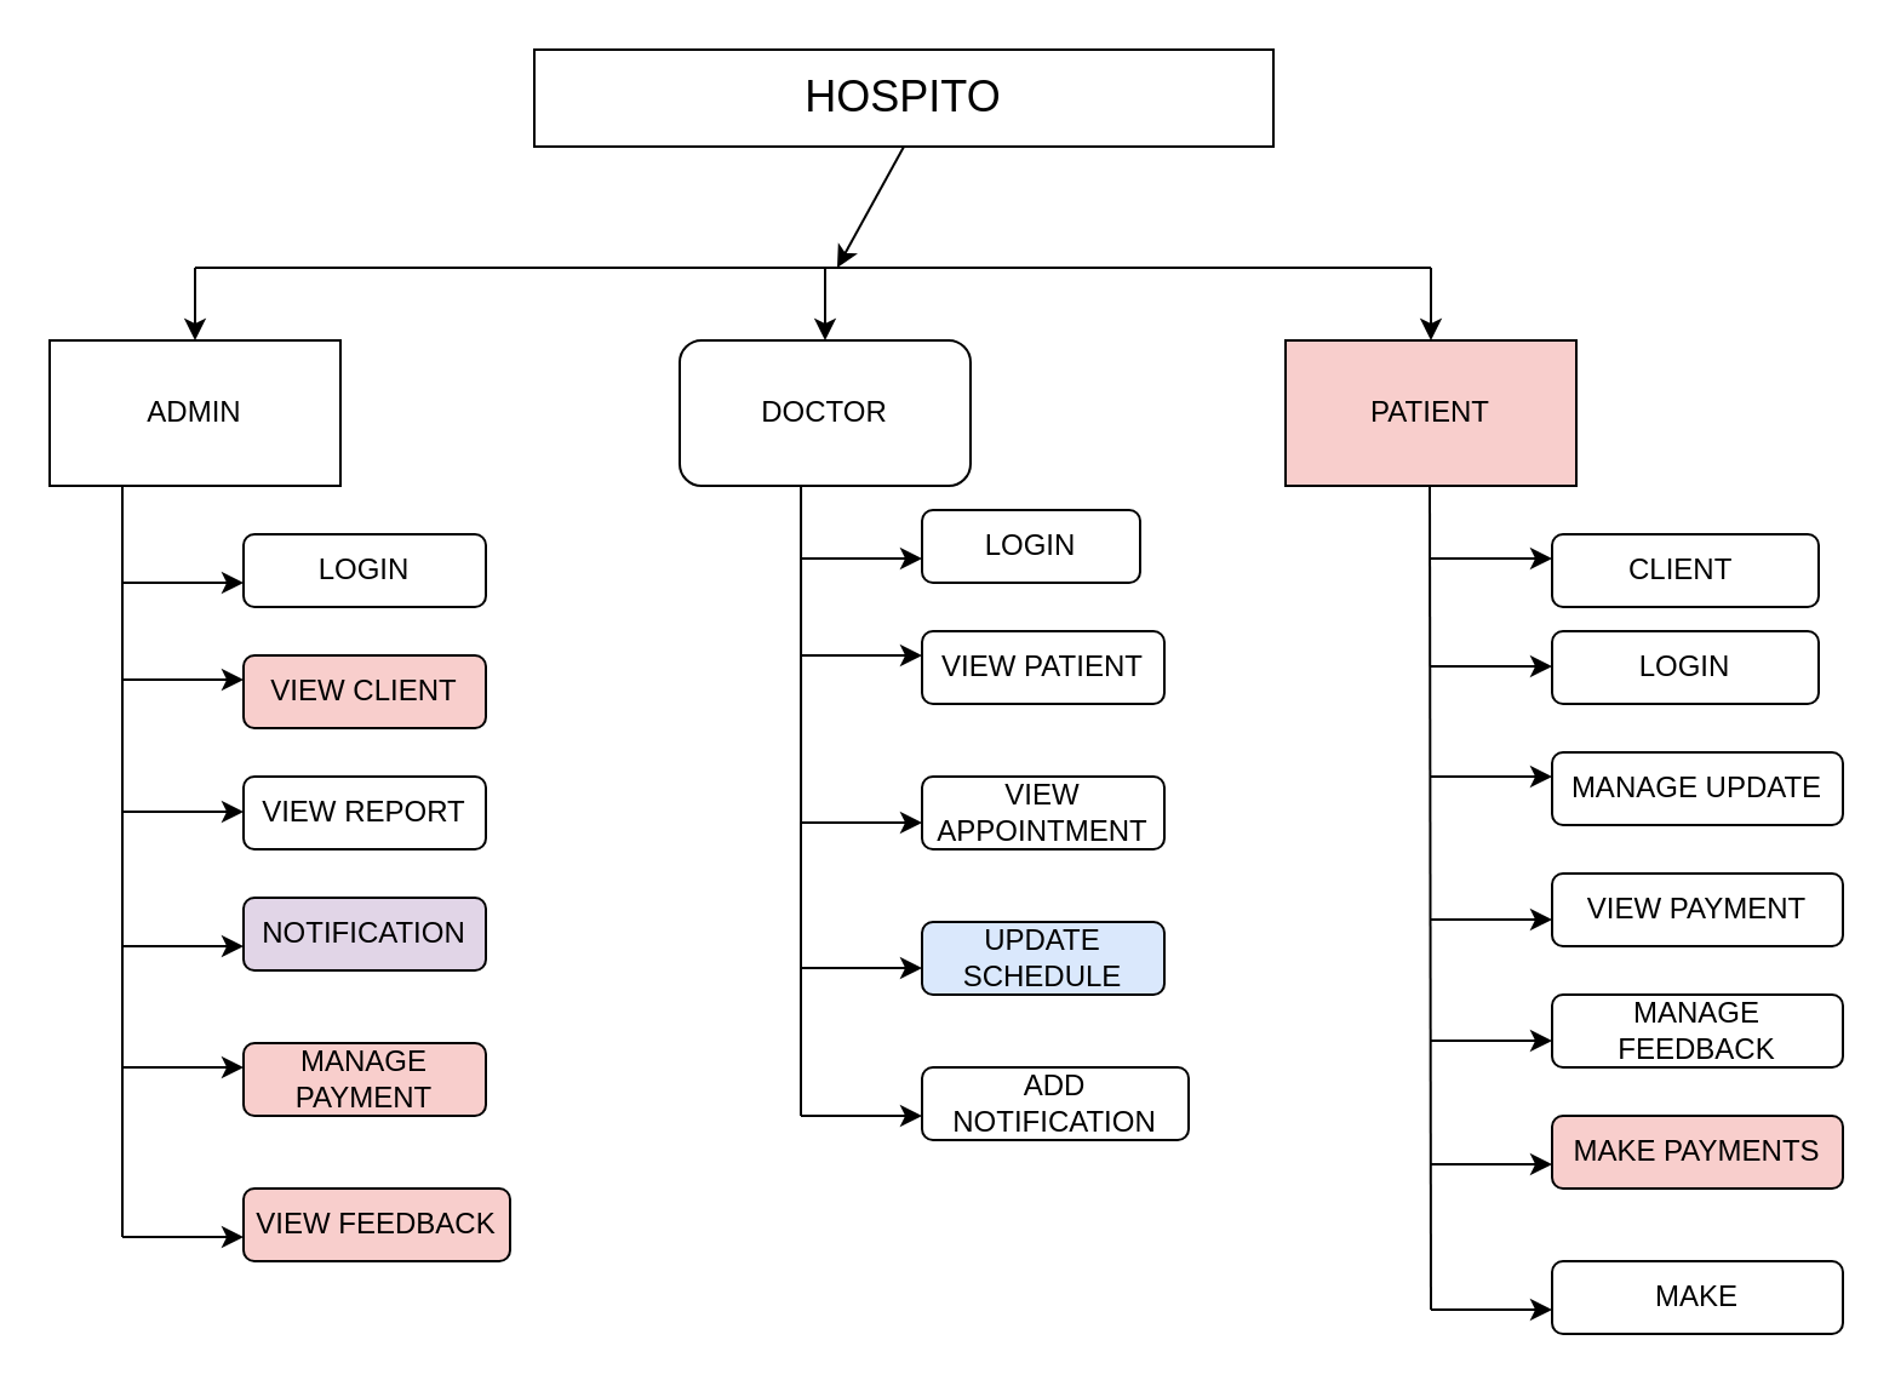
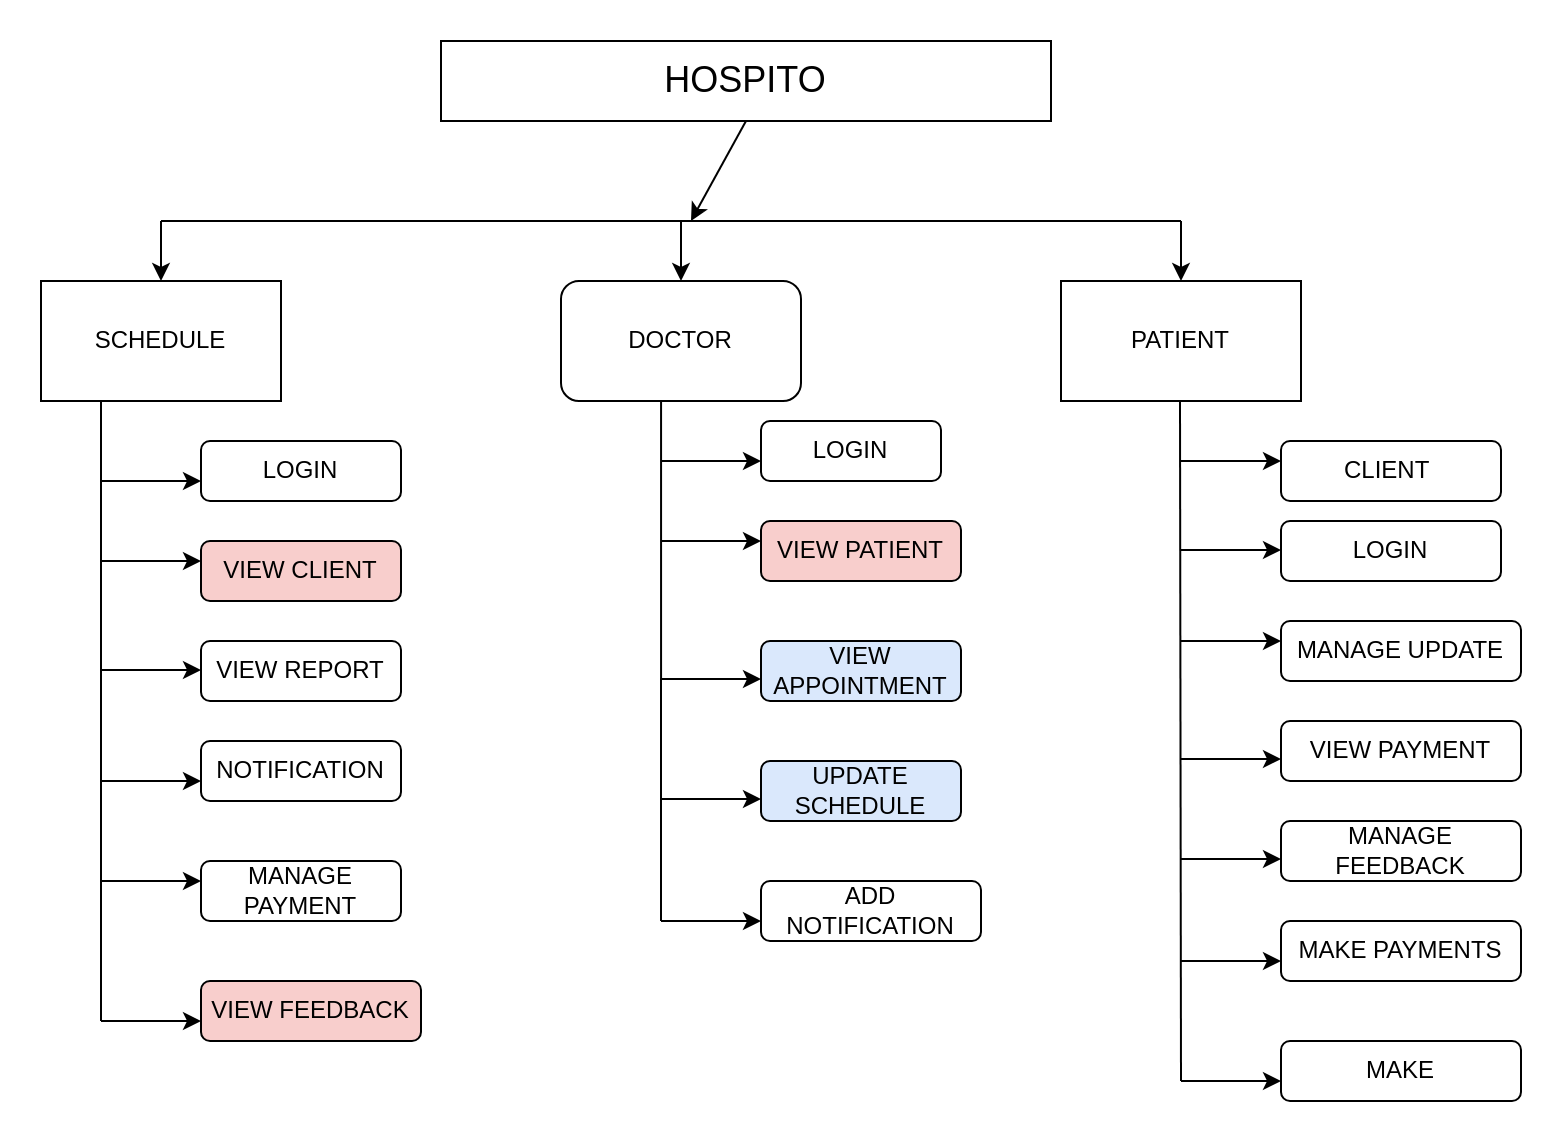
- <mxCell id="3" value="ADMIN" style="rounded=0;whiteSpace=wrap;html=1;" parent="1" vertex="1"><mxGeometry x="20" y="140" width="120" height="60" as="geometry" /></mxCell>
+ <mxCell id="3" value="SCHEDULE" style="rounded=0;whiteSpace=wrap;html=1;" parent="1" vertex="1"><mxGeometry x="20" y="140" width="120" height="60" as="geometry" /></mxCell>
- <mxCell id="5" value="PATIENT" style="rounded=0;whiteSpace=wrap;html=1;fillColor=#f8cecc;" parent="1" vertex="1"><mxGeometry x="530" y="140" width="120" height="60" as="geometry" /></mxCell>
+ <mxCell id="5" value="PATIENT" style="rounded=0;whiteSpace=wrap;html=1;" parent="1" vertex="1"><mxGeometry x="530" y="140" width="120" height="60" as="geometry" /></mxCell>
- <mxCell id="33" value="VIEW PATIENT" style="rounded=1;whiteSpace=wrap;html=1;" parent="1" vertex="1"><mxGeometry x="380" y="260" width="100" height="30" as="geometry" /></mxCell>
+ <mxCell id="33" value="VIEW PATIENT" style="rounded=1;whiteSpace=wrap;html=1;fillColor=#f8cecc;" parent="1" vertex="1"><mxGeometry x="380" y="260" width="100" height="30" as="geometry" /></mxCell>
- <mxCell id="34" value="VIEW APPOINTMENT" style="rounded=1;whiteSpace=wrap;html=1;" parent="1" vertex="1"><mxGeometry x="380" y="320" width="100" height="30" as="geometry" /></mxCell>
+ <mxCell id="34" value="VIEW APPOINTMENT" style="rounded=1;whiteSpace=wrap;html=1;fillColor=#dae8fc;" parent="1" vertex="1"><mxGeometry x="380" y="320" width="100" height="30" as="geometry" /></mxCell>
- <mxCell id="31" value="NOTIFICATION" style="rounded=1;whiteSpace=wrap;html=1;fillColor=#e1d5e7;" parent="1" vertex="1"><mxGeometry x="100" y="370" width="100" height="30" as="geometry" /></mxCell>
+ <mxCell id="31" value="NOTIFICATION" style="rounded=1;whiteSpace=wrap;html=1;" parent="1" vertex="1"><mxGeometry x="100" y="370" width="100" height="30" as="geometry" /></mxCell>
- <mxCell id="48" value="MANAGE PAYMENT" style="rounded=1;whiteSpace=wrap;html=1;fillColor=#f8cecc;" vertex="1" parent="1"><mxGeometry x="100" y="430" width="100" height="30" as="geometry" /></mxCell>
+ <mxCell id="48" value="MANAGE PAYMENT" style="rounded=1;whiteSpace=wrap;html=1;" vertex="1" parent="1"><mxGeometry x="100" y="430" width="100" height="30" as="geometry" /></mxCell>
- <mxCell id="47" value="MAKE PAYMENTS" style="rounded=1;whiteSpace=wrap;html=1;fillColor=#f8cecc;" vertex="1" parent="1"><mxGeometry x="640" y="460" width="120" height="30" as="geometry" /></mxCell>
+ <mxCell id="47" value="MAKE PAYMENTS" style="rounded=1;whiteSpace=wrap;html=1;" vertex="1" parent="1"><mxGeometry x="640" y="460" width="120" height="30" as="geometry" /></mxCell>
